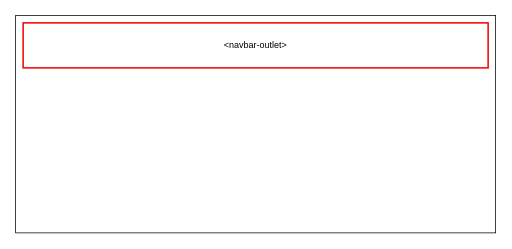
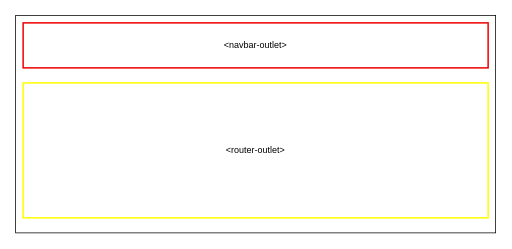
+ <mxCell id="4" value="&amp;lt;router-outlet&amp;gt;" style="rounded=0;whiteSpace=wrap;html=1;fillColor=none;strokeColor=#FFFF00;strokeWidth=2;" vertex="1" parent="1"><mxGeometry x="30" y="110" width="620" height="180" as="geometry" /></mxCell>
